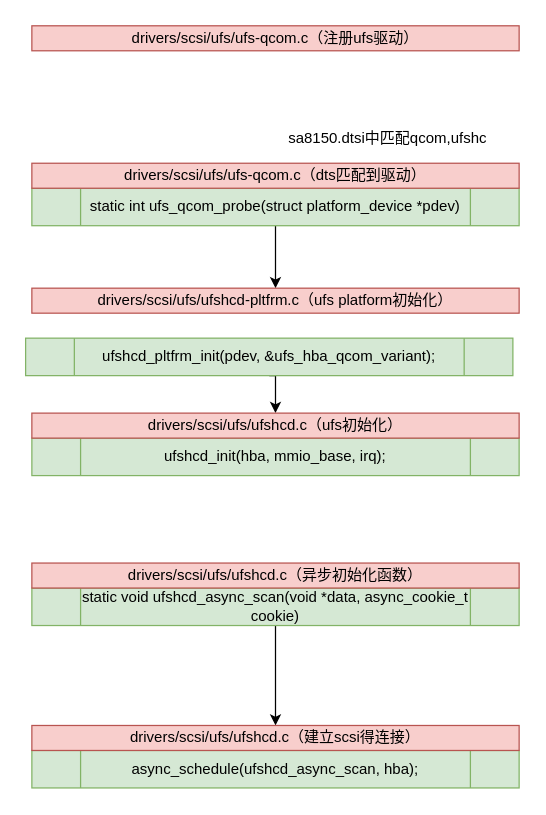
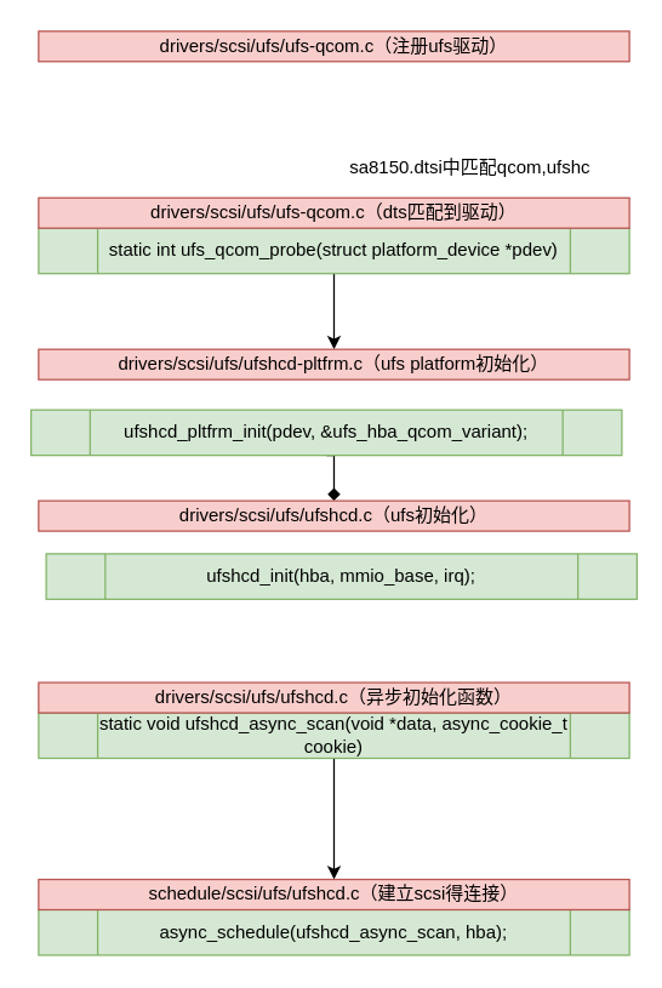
- <mxCell id="6" style="edgeStyle=orthogonalEdgeStyle;rounded=0;orthogonalLoop=1;jettySize=auto;html=1;exitX=0.5;exitY=1;exitDx=0;exitDy=0;entryX=0.5;entryY=0;entryDx=0;entryDy=0;" edge="1" parent="1" source="7" target="11"><mxGeometry relative="1" as="geometry" /></mxCell>
+ <mxCell id="6" style="edgeStyle=orthogonalEdgeStyle;rounded=0;orthogonalLoop=1;jettySize=auto;html=1;exitX=0.5;exitY=1;exitDx=0;exitDy=0;entryX=0.5;entryY=0;entryDx=0;entryDy=0;endArrow=diamond;" edge="1" parent="1" source="7" target="11"><mxGeometry relative="1" as="geometry" /></mxCell>
- <mxCell id="8" value="ufshcd_init(hba, mmio_base, irq);" style="shape=process;whiteSpace=wrap;html=1;backgroundOutline=1;fillColor=#d5e8d4;strokeColor=#82b366;" vertex="1" parent="1"><mxGeometry x="25" y="350" width="390" height="30" as="geometry" /></mxCell>
+ <mxCell id="8" value="ufshcd_init(hba, mmio_base, irq);" style="shape=process;whiteSpace=wrap;html=1;backgroundOutline=1;fillColor=#d5e8d4;strokeColor=#82b366;" vertex="1" parent="1"><mxGeometry x="30" y="365" width="390" height="30" as="geometry" /></mxCell>
- <mxCell id="16" value="drivers/scsi/ufs/ufshcd.c（建立scsi得连接）" style="text;html=1;strokeColor=#b85450;fillColor=#f8cecc;align=center;verticalAlign=middle;whiteSpace=wrap;rounded=0;" vertex="1" parent="1"><mxGeometry x="25" y="580" width="390" height="20" as="geometry" /></mxCell>
+ <mxCell id="16" value="schedule/scsi/ufs/ufshcd.c（建立scsi得连接）" style="text;html=1;strokeColor=#b85450;fillColor=#f8cecc;align=center;verticalAlign=middle;whiteSpace=wrap;rounded=0;" vertex="1" parent="1"><mxGeometry x="25" y="580" width="390" height="20" as="geometry" /></mxCell>
